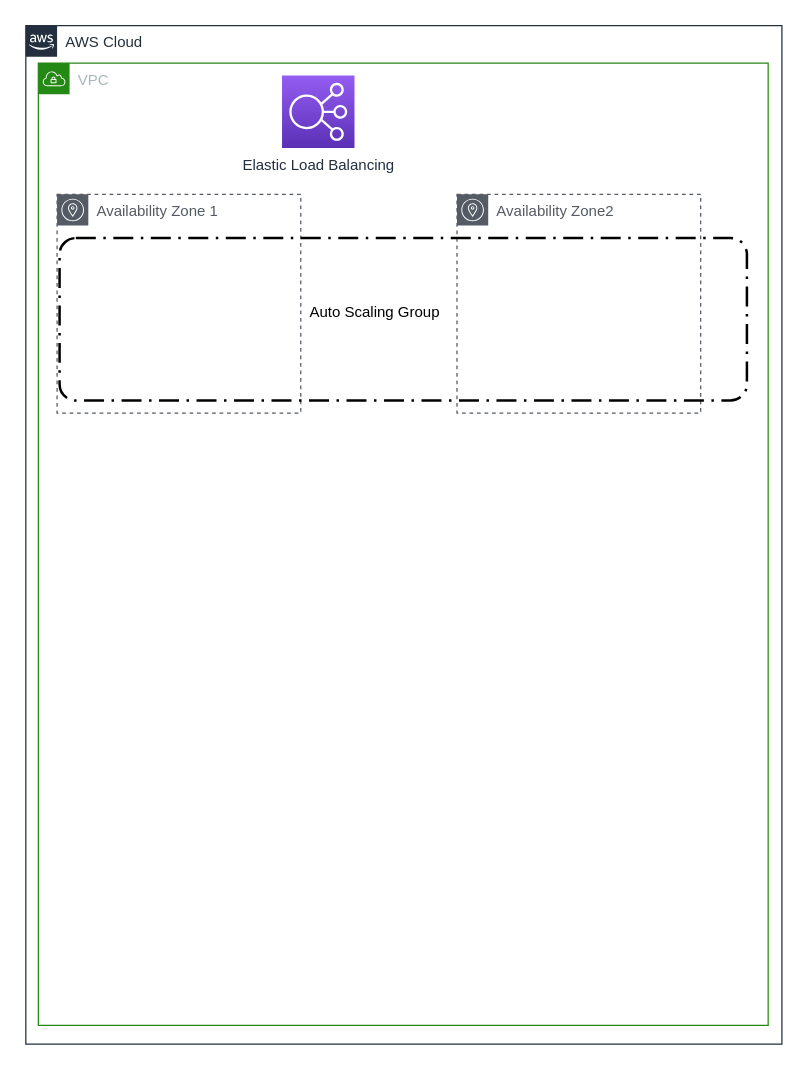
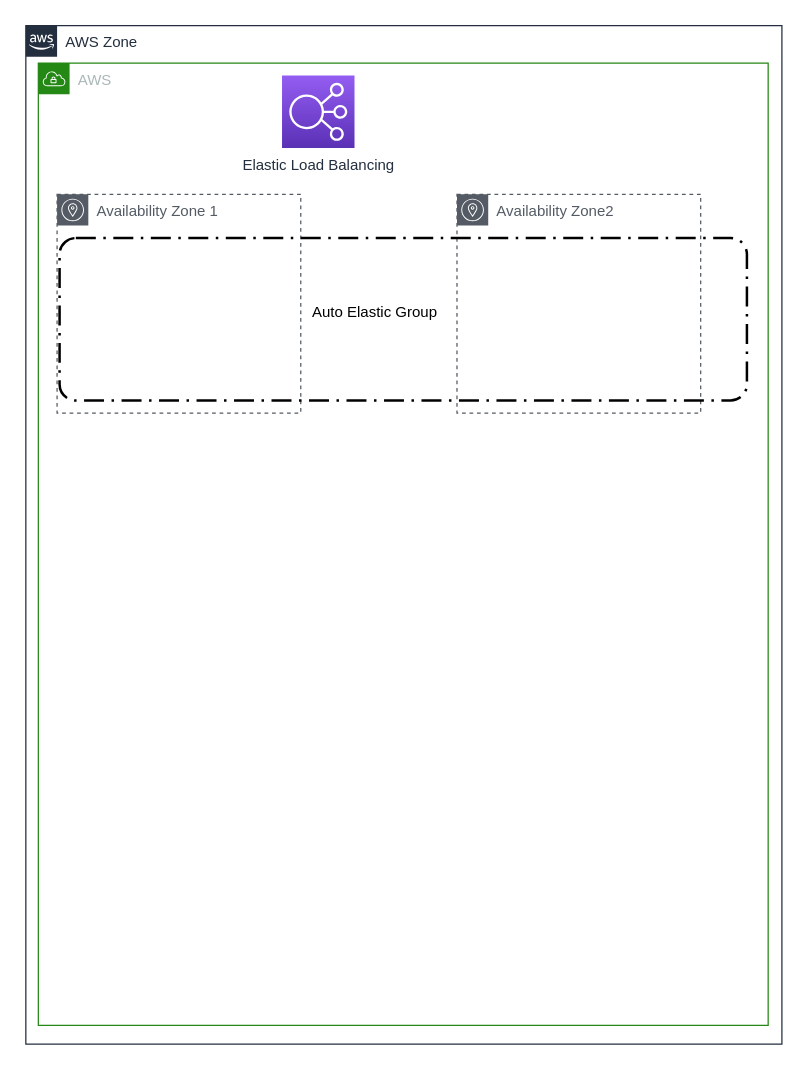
- <mxCell id="2" value="AWS Cloud" style="points=[[0,0],[0.25,0],[0.5,0],[0.75,0],[1,0],[1,0.25],[1,0.5],[1,0.75],[1,1],[0.75,1],[0.5,1],[0.25,1],[0,1],[0,0.75],[0,0.5],[0,0.25]];outlineConnect=0;gradientColor=none;html=1;whiteSpace=wrap;fontSize=12;fontStyle=0;container=1;pointerEvents=0;collapsible=0;recursiveResize=0;shape=mxgraph.aws4.group;grIcon=mxgraph.aws4.group_aws_cloud_alt;strokeColor=#232F3E;fillColor=none;verticalAlign=top;align=left;spacingLeft=30;fontColor=#232F3E;dashed=0;" vertex="1" parent="1"><mxGeometry x="20" y="20" width="605" height="815" as="geometry" /></mxCell>
+ <mxCell id="2" value="AWS Zone" style="points=[[0,0],[0.25,0],[0.5,0],[0.75,0],[1,0],[1,0.25],[1,0.5],[1,0.75],[1,1],[0.75,1],[0.5,1],[0.25,1],[0,1],[0,0.75],[0,0.5],[0,0.25]];outlineConnect=0;gradientColor=none;html=1;whiteSpace=wrap;fontSize=12;fontStyle=0;container=1;pointerEvents=0;collapsible=0;recursiveResize=0;shape=mxgraph.aws4.group;grIcon=mxgraph.aws4.group_aws_cloud_alt;strokeColor=#232F3E;fillColor=none;verticalAlign=top;align=left;spacingLeft=30;fontColor=#232F3E;dashed=0;" vertex="1" parent="1"><mxGeometry x="20" y="20" width="605" height="815" as="geometry" /></mxCell>
- <mxCell id="5" value="VPC" style="points=[[0,0],[0.25,0],[0.5,0],[0.75,0],[1,0],[1,0.25],[1,0.5],[1,0.75],[1,1],[0.75,1],[0.5,1],[0.25,1],[0,1],[0,0.75],[0,0.5],[0,0.25]];outlineConnect=0;gradientColor=none;html=1;whiteSpace=wrap;fontSize=12;fontStyle=0;container=1;pointerEvents=0;collapsible=0;recursiveResize=0;shape=mxgraph.aws4.group;grIcon=mxgraph.aws4.group_vpc;strokeColor=#248814;fillColor=none;verticalAlign=top;align=left;spacingLeft=30;fontColor=#AAB7B8;dashed=0;" vertex="1" parent="1"><mxGeometry x="30" y="50" width="584" height="770" as="geometry" /></mxCell>
+ <mxCell id="5" value="AWS" style="points=[[0,0],[0.25,0],[0.5,0],[0.75,0],[1,0],[1,0.25],[1,0.5],[1,0.75],[1,1],[0.75,1],[0.5,1],[0.25,1],[0,1],[0,0.75],[0,0.5],[0,0.25]];outlineConnect=0;gradientColor=none;html=1;whiteSpace=wrap;fontSize=12;fontStyle=0;container=1;pointerEvents=0;collapsible=0;recursiveResize=0;shape=mxgraph.aws4.group;grIcon=mxgraph.aws4.group_vpc;strokeColor=#248814;fillColor=none;verticalAlign=top;align=left;spacingLeft=30;fontColor=#AAB7B8;dashed=0;" vertex="1" parent="1"><mxGeometry x="30" y="50" width="584" height="770" as="geometry" /></mxCell>
- <mxCell id="8" value="Auto Scaling Group" style="text;html=1;align=center;verticalAlign=middle;resizable=0;points=[];autosize=1;strokeColor=none;fillColor=none;" vertex="1" parent="5"><mxGeometry x="209" y="190" width="120" height="20" as="geometry" /></mxCell>
+ <mxCell id="8" value="Auto Elastic Group" style="text;html=1;align=center;verticalAlign=middle;resizable=0;points=[];autosize=1;strokeColor=none;fillColor=none;" vertex="1" parent="5"><mxGeometry x="209" y="190" width="120" height="20" as="geometry" /></mxCell>
